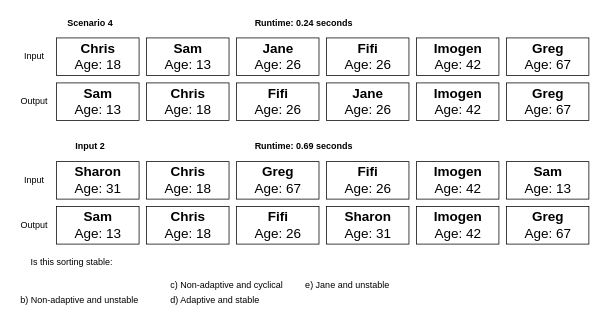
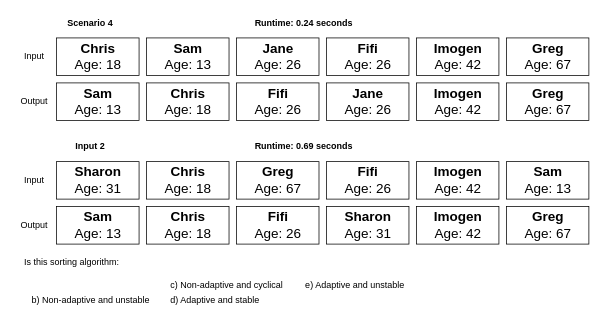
- <mxCell id="34" value="Is this sorting stable:" style="text;html=1;align=center;verticalAlign=middle;resizable=0;points=[];autosize=1;" vertex="1" parent="1"><mxGeometry x="25" y="340" width="140" height="20" as="geometry" /></mxCell>
+ <mxCell id="34" value="Is this sorting algorithm:" style="text;html=1;align=center;verticalAlign=middle;resizable=0;points=[];autosize=1;" vertex="1" parent="1"><mxGeometry x="25" y="340" width="140" height="20" as="geometry" /></mxCell>
- <mxCell id="38" value="e) Jane and unstable" style="text;html=1;align=left;verticalAlign=middle;resizable=0;points=[];autosize=1;" vertex="1" parent="1"><mxGeometry x="405" y="370" width="150" height="20" as="geometry" /></mxCell>
+ <mxCell id="38" value="e) Adaptive and unstable" style="text;html=1;align=left;verticalAlign=middle;resizable=0;points=[];autosize=1;" vertex="1" parent="1"><mxGeometry x="405" y="370" width="150" height="20" as="geometry" /></mxCell>
- <mxCell id="35" value="b) Non-adaptive and unstable" style="text;html=1;align=left;verticalAlign=middle;resizable=0;points=[];autosize=1;" vertex="1" parent="1"><mxGeometry x="25" y="390" width="170" height="20" as="geometry" /></mxCell>
+ <mxCell id="35" value="b) Non-adaptive and unstable" style="text;html=1;align=left;verticalAlign=middle;resizable=0;points=[];autosize=1;" vertex="1" parent="1"><mxGeometry x="40" y="390" width="170" height="20" as="geometry" /></mxCell>
